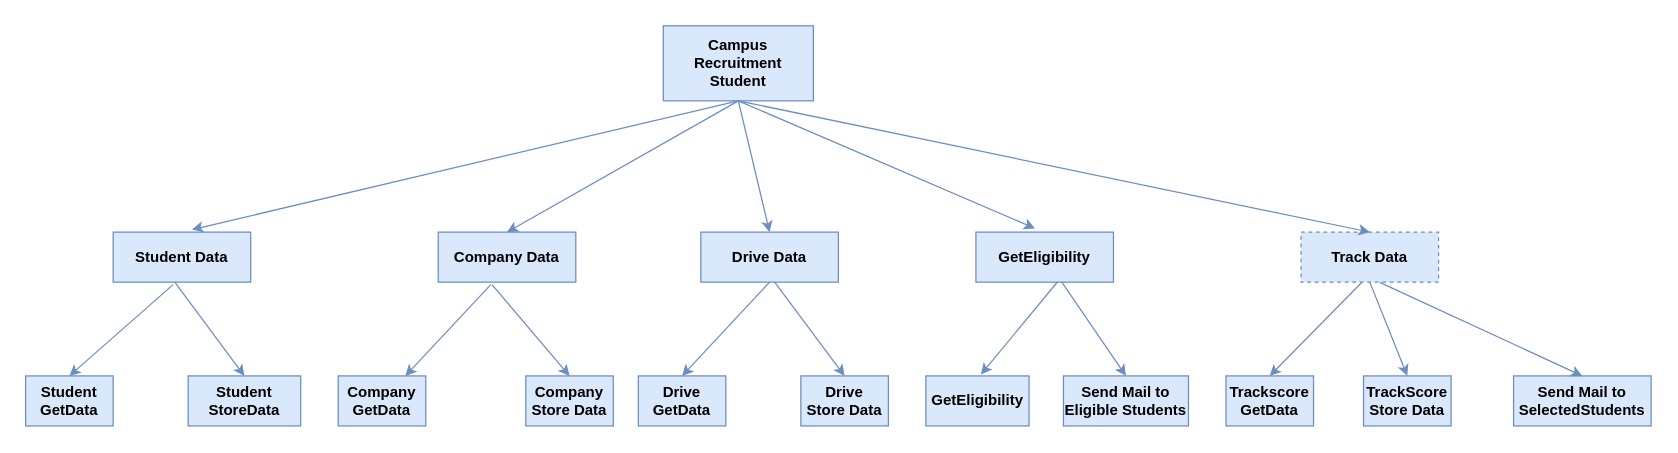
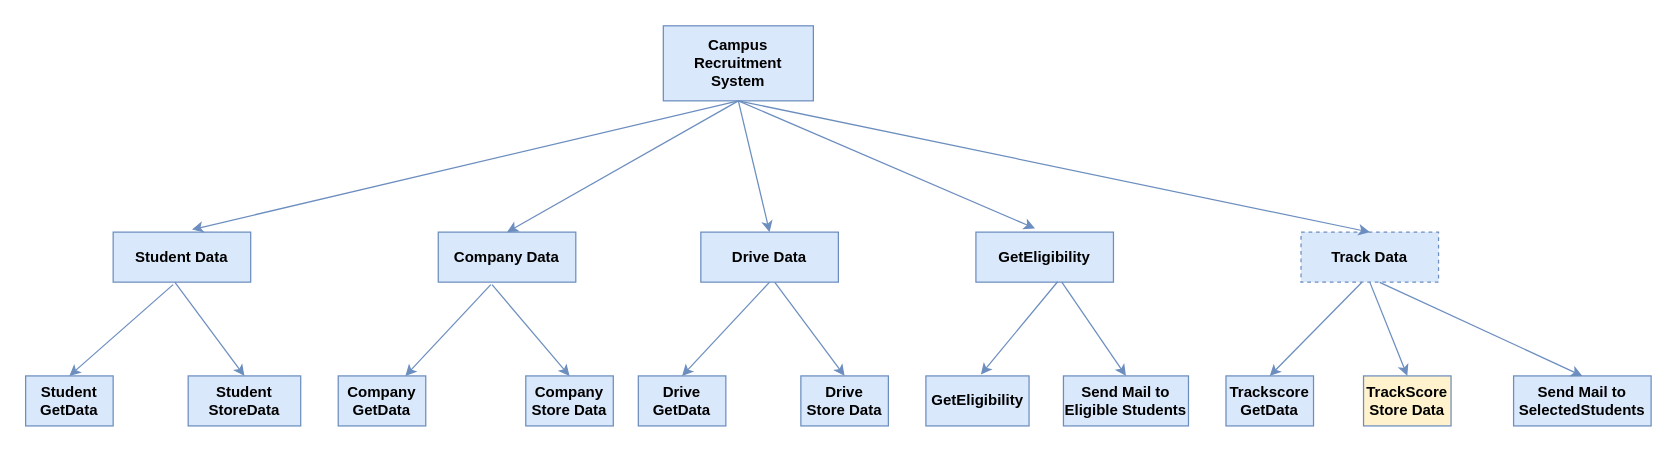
- <mxCell id="2" value="&lt;span&gt;Campus&lt;br&gt;Recruitment&lt;br&gt;Student&lt;/span&gt;" style="rounded=0;whiteSpace=wrap;html=1;fontStyle=1;fillColor=#dae8fc;strokeColor=#6c8ebf;" parent="1" vertex="1"><mxGeometry x="530" y="20" width="120" height="60" as="geometry" /></mxCell>
+ <mxCell id="2" value="&lt;span&gt;Campus&lt;br&gt;Recruitment&lt;br&gt;System&lt;/span&gt;" style="rounded=0;whiteSpace=wrap;html=1;fontStyle=1;fillColor=#dae8fc;strokeColor=#6c8ebf;" parent="1" vertex="1"><mxGeometry x="530" y="20" width="120" height="60" as="geometry" /></mxCell>
- <mxCell id="17" value="&lt;span style=&quot;font-family: &amp;#34;helvetica&amp;#34;&quot;&gt;TrackScore&lt;br&gt;Store Data&lt;/span&gt;" style="rounded=0;whiteSpace=wrap;html=1;fontStyle=1;fillColor=#dae8fc;strokeColor=#6c8ebf;" parent="1" vertex="1"><mxGeometry x="1090" y="300" width="70" height="40" as="geometry" /></mxCell>
+ <mxCell id="17" value="&lt;span style=&quot;font-family: &amp;#34;helvetica&amp;#34;&quot;&gt;TrackScore&lt;br&gt;Store Data&lt;/span&gt;" style="rounded=0;whiteSpace=wrap;html=1;fontStyle=1;fillColor=#fff2cc;strokeColor=#6c8ebf;" parent="1" vertex="1"><mxGeometry x="1090" y="300" width="70" height="40" as="geometry" /></mxCell>
